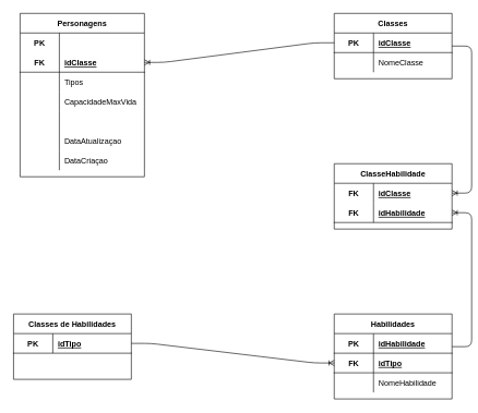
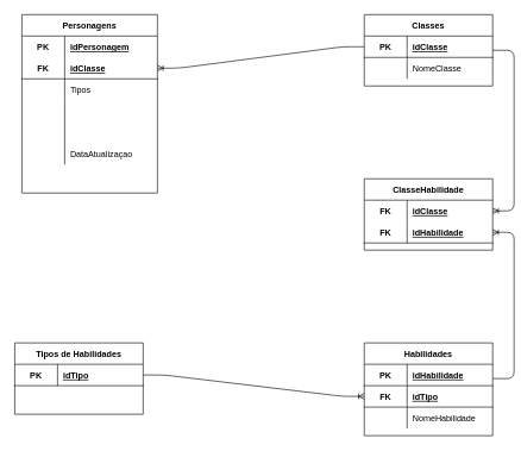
+ <mxCell id="28" value="idPersonagem" style="shape=partialRectangle;connectable=0;fillColor=none;top=0;left=0;bottom=0;right=0;align=left;spacingLeft=6;fontStyle=5;overflow=hidden;" vertex="1" parent="26"><mxGeometry x="60" width="130" height="30" as="geometry" /></mxCell>
- <mxCell id="37" value="CapacidadeMaxVida" style="shape=partialRectangle;connectable=0;fillColor=none;top=0;left=0;bottom=0;right=0;align=left;spacingLeft=6;overflow=hidden;" vertex="1" parent="35"><mxGeometry x="60" width="130" height="30" as="geometry" /></mxCell>
- <mxCell id="45" value="DataCriaçao" style="shape=partialRectangle;connectable=0;fillColor=none;top=0;left=0;bottom=0;right=0;align=left;spacingLeft=6;overflow=hidden;" vertex="1" parent="43"><mxGeometry x="60" width="130" height="30" as="geometry" /></mxCell>
- <mxCell id="2" value="Classes de Habilidades" style="shape=table;startSize=30;container=1;collapsible=1;childLayout=tableLayout;fixedRows=1;rowLines=0;fontStyle=1;align=center;resizeLast=1;" parent="1" vertex="1"><mxGeometry x="20" y="480" width="180" height="100" as="geometry" /></mxCell>
+ <mxCell id="2" value="Tipos de Habilidades" style="shape=table;startSize=30;container=1;collapsible=1;childLayout=tableLayout;fixedRows=1;rowLines=0;fontStyle=1;align=center;resizeLast=1;" parent="1" vertex="1"><mxGeometry x="20" y="480" width="180" height="100" as="geometry" /></mxCell>
